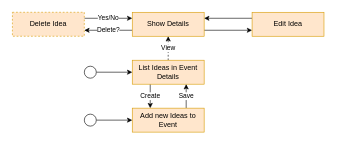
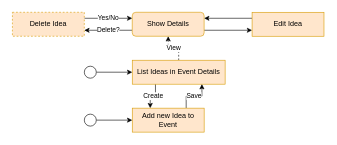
- <mxCell id="6" value="Show Details" style="rounded=0;whiteSpace=wrap;html=1;fillColor=#ffe6cc;strokeColor=#d79b00;" vertex="1" parent="1"><mxGeometry x="220" y="20" width="120" height="40" as="geometry" /></mxCell>
+ <mxCell id="6" value="Show Details" style="whiteSpace=wrap;html=1;fillColor=#ffe6cc;strokeColor=#d79b00;rounded=1;" vertex="1" parent="1"><mxGeometry x="220" y="20" width="120" height="40" as="geometry" /></mxCell>
- <mxCell id="11" value="List Ideas in Event Details" style="rounded=0;whiteSpace=wrap;html=1;fillColor=#ffe6cc;strokeColor=#d79b00;" vertex="1" parent="1"><mxGeometry x="220" y="100" width="120" height="40" as="geometry" /></mxCell>
+ <mxCell id="11" value="List Ideas in Event Details" style="rounded=0;whiteSpace=wrap;html=1;fillColor=#ffe6cc;strokeColor=#d79b00;" vertex="1" parent="1"><mxGeometry x="220" y="100" width="155" height="40" as="geometry" /></mxCell>
- <mxCell id="13" value="Add new Ideas to Event" style="rounded=0;whiteSpace=wrap;html=1;fillColor=#ffe6cc;strokeColor=#d79b00;" vertex="1" parent="1"><mxGeometry x="220" y="180" width="120" height="40" as="geometry" /></mxCell>
+ <mxCell id="13" value="Add new Idea to Event" style="rounded=0;whiteSpace=wrap;html=1;fillColor=#ffe6cc;strokeColor=#d79b00;" vertex="1" parent="1"><mxGeometry x="220" y="180" width="120" height="40" as="geometry" /></mxCell>
